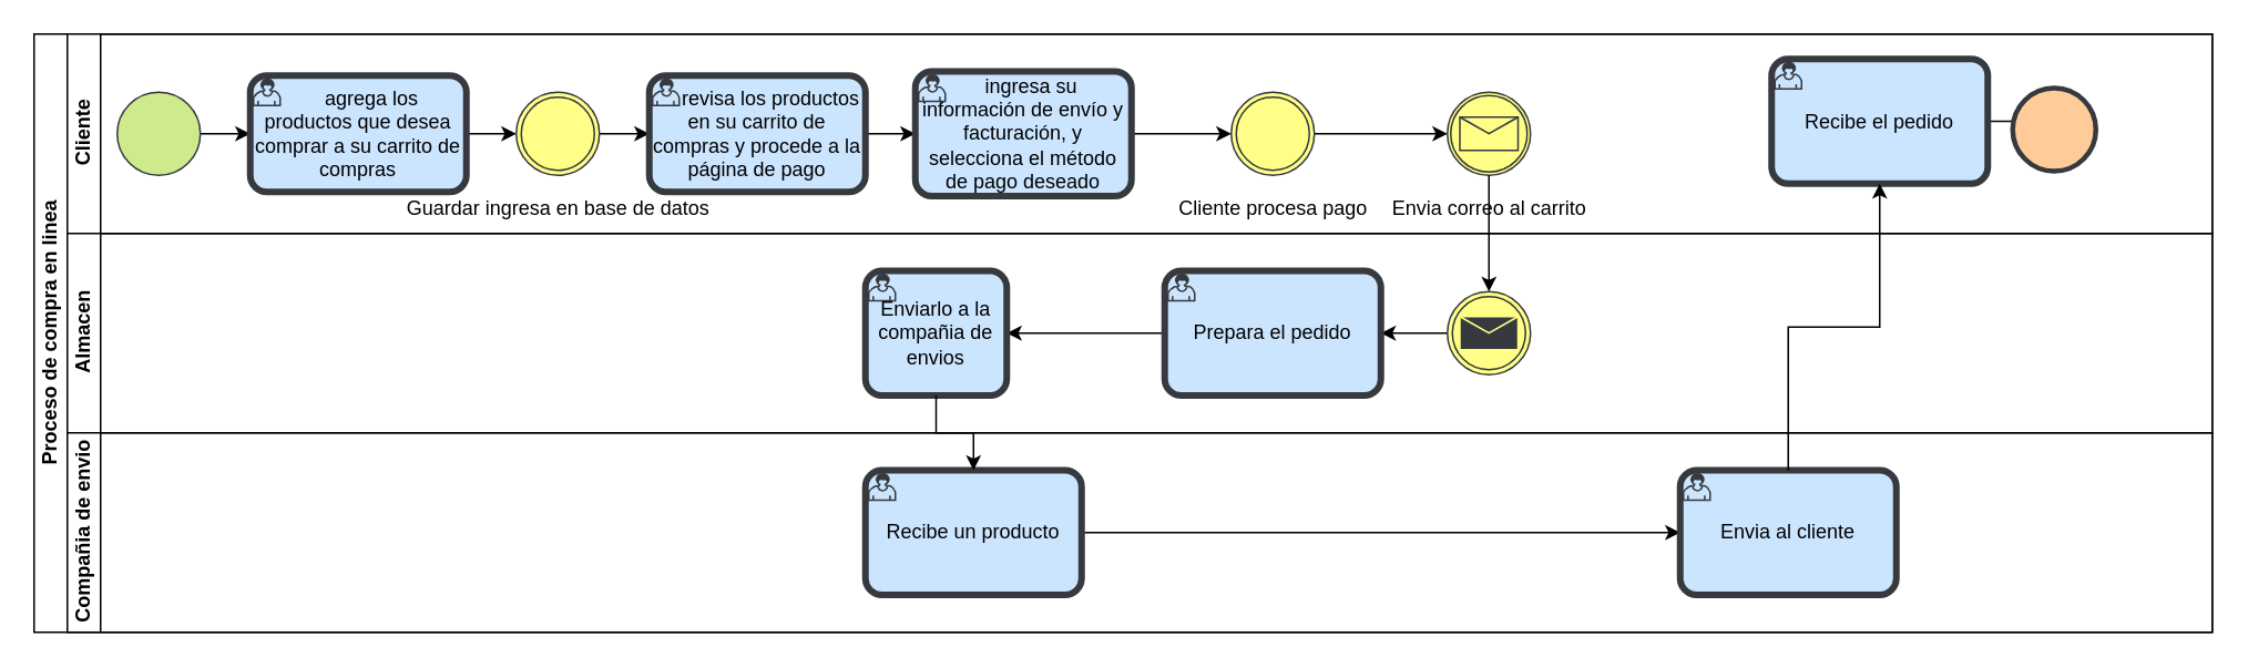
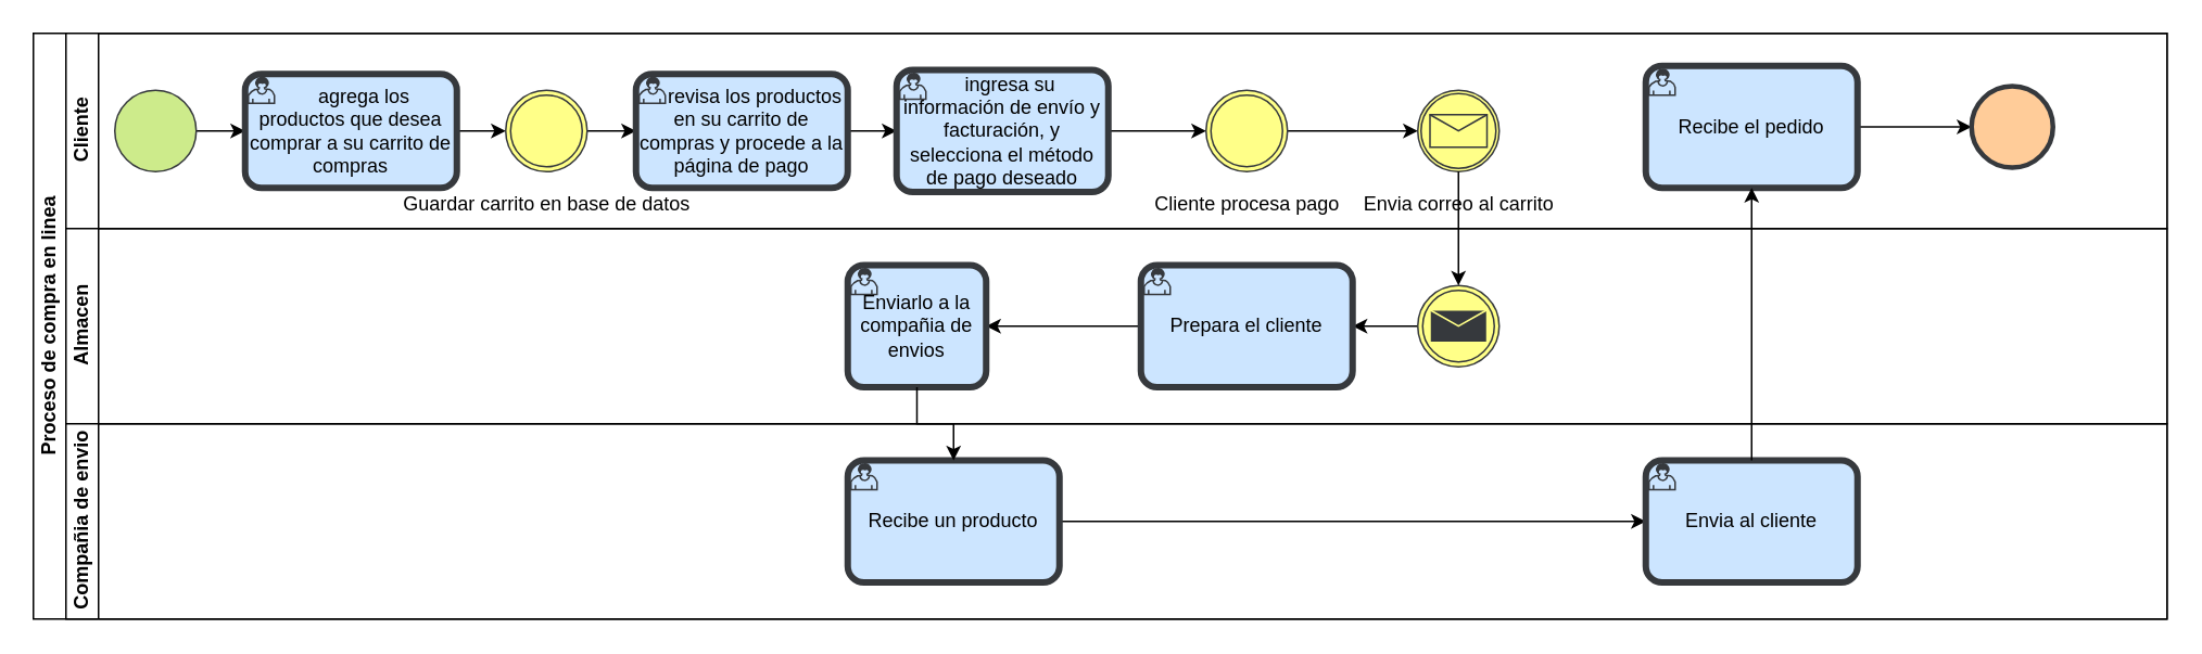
- <mxCell id="21" value="Recibe el pedido" style="points=[[0.25,0,0],[0.5,0,0],[0.75,0,0],[1,0.25,0],[1,0.5,0],[1,0.75,0],[0.75,1,0],[0.5,1,0],[0.25,1,0],[0,0.75,0],[0,0.5,0],[0,0.25,0]];shape=mxgraph.bpmn.task;whiteSpace=wrap;rectStyle=rounded;size=10;html=1;bpmnShapeType=call;taskMarker=user;fillColor=#cce5ff;strokeColor=#36393d;" vertex="1" parent="3"><mxGeometry x="1025" y="15" width="130" height="75" as="geometry" /></mxCell>
+ <mxCell id="21" value="Recibe el pedido" style="points=[[0.25,0,0],[0.5,0,0],[0.75,0,0],[1,0.25,0],[1,0.5,0],[1,0.75,0],[0.75,1,0],[0.5,1,0],[0.25,1,0],[0,0.75,0],[0,0.5,0],[0,0.25,0]];shape=mxgraph.bpmn.task;whiteSpace=wrap;rectStyle=rounded;size=10;html=1;bpmnShapeType=call;taskMarker=user;fillColor=#cce5ff;strokeColor=#36393d;" vertex="1" parent="3"><mxGeometry x="970" y="20" width="130" height="75" as="geometry" /></mxCell>
- <mxCell id="10" value="Guardar ingresa en base de datos" style="text;html=1;align=center;verticalAlign=middle;resizable=0;points=[];autosize=1;strokeColor=none;fillColor=none;" vertex="1" parent="3"><mxGeometry x="195" y="90" width="200" height="30" as="geometry" /></mxCell>
+ <mxCell id="10" value="Guardar carrito en base de datos" style="text;html=1;align=center;verticalAlign=middle;resizable=0;points=[];autosize=1;strokeColor=none;fillColor=none;" vertex="1" parent="3"><mxGeometry x="195" y="90" width="200" height="30" as="geometry" /></mxCell>
- <mxCell id="27" value="Prepara el pedido" style="points=[[0.25,0,0],[0.5,0,0],[0.75,0,0],[1,0.25,0],[1,0.5,0],[1,0.75,0],[0.75,1,0],[0.5,1,0],[0.25,1,0],[0,0.75,0],[0,0.5,0],[0,0.25,0]];shape=mxgraph.bpmn.task;whiteSpace=wrap;rectStyle=rounded;size=10;html=1;bpmnShapeType=call;taskMarker=user;fillColor=#cce5ff;strokeColor=#36393d;" vertex="1" parent="23"><mxGeometry x="660" y="22.5" width="130" height="75" as="geometry" /></mxCell>
+ <mxCell id="27" value="Prepara el cliente" style="points=[[0.25,0,0],[0.5,0,0],[0.75,0,0],[1,0.25,0],[1,0.5,0],[1,0.75,0],[0.75,1,0],[0.5,1,0],[0.25,1,0],[0,0.75,0],[0,0.5,0],[0,0.25,0]];shape=mxgraph.bpmn.task;whiteSpace=wrap;rectStyle=rounded;size=10;html=1;bpmnShapeType=call;taskMarker=user;fillColor=#cce5ff;strokeColor=#36393d;" vertex="1" parent="23"><mxGeometry x="660" y="22.5" width="130" height="75" as="geometry" /></mxCell>
